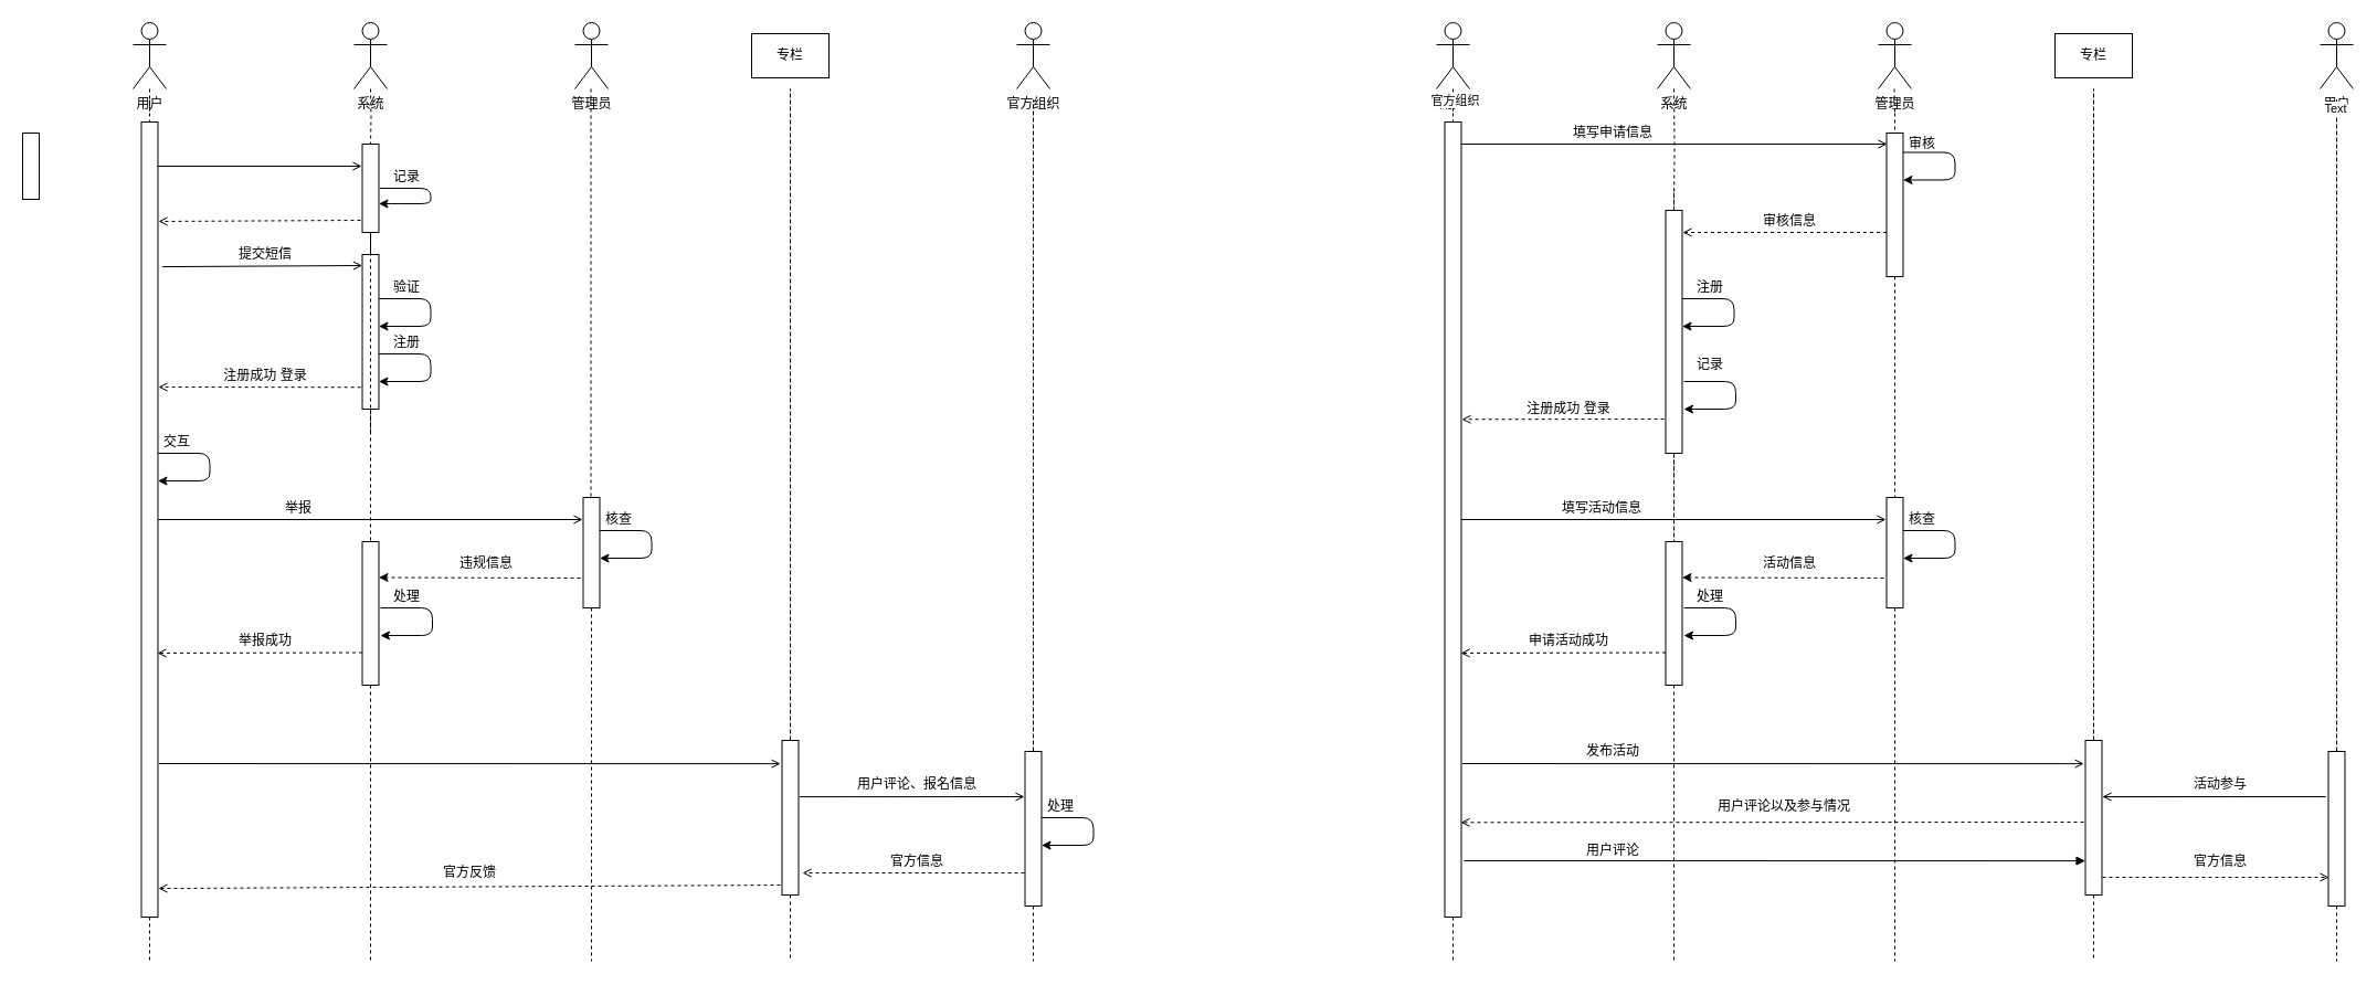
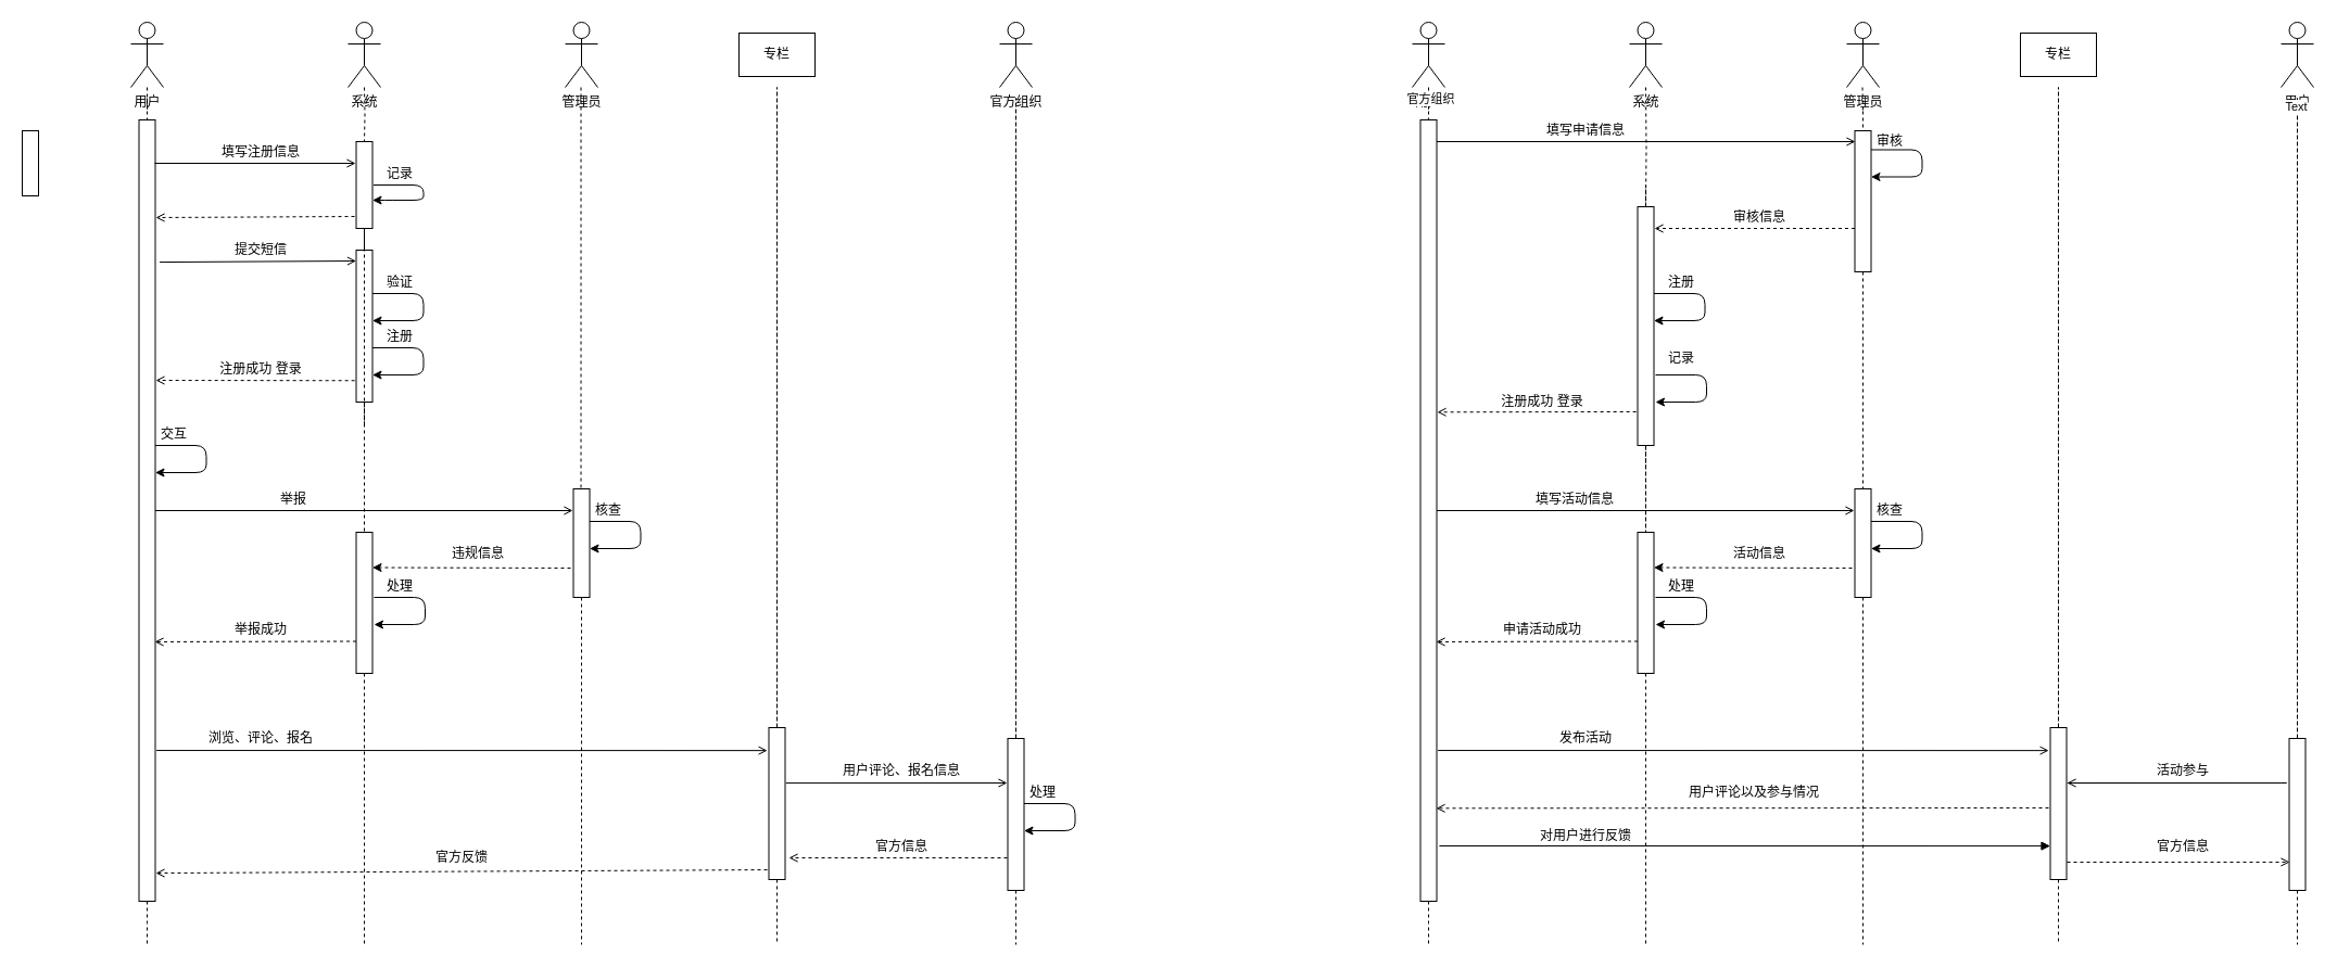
+ <mxCell id="22" value="填写注册信息" style="text;html=1;strokeColor=none;fillColor=none;align=center;verticalAlign=middle;whiteSpace=wrap;rounded=0;" vertex="1" parent="1"><mxGeometry x="200" y="130" width="80" height="20" as="geometry" /></mxCell>
+ <mxCell id="55" value="浏览、评论、报名" style="text;html=1;strokeColor=none;fillColor=none;align=center;verticalAlign=middle;whiteSpace=wrap;rounded=0;" vertex="1" parent="1"><mxGeometry x="185" y="670" width="110" height="20" as="geometry" /></mxCell>
- <mxCell id="125" value="用户评论" style="text;html=1;strokeColor=none;fillColor=none;align=center;verticalAlign=middle;whiteSpace=wrap;rounded=0;" vertex="1" parent="1"><mxGeometry x="1405" y="760" width="110" height="20" as="geometry" /></mxCell>
+ <mxCell id="125" value="对用户进行反馈" style="text;html=1;strokeColor=none;fillColor=none;align=center;verticalAlign=middle;whiteSpace=wrap;rounded=0;" vertex="1" parent="1"><mxGeometry x="1405" y="760" width="110" height="20" as="geometry" /></mxCell>
